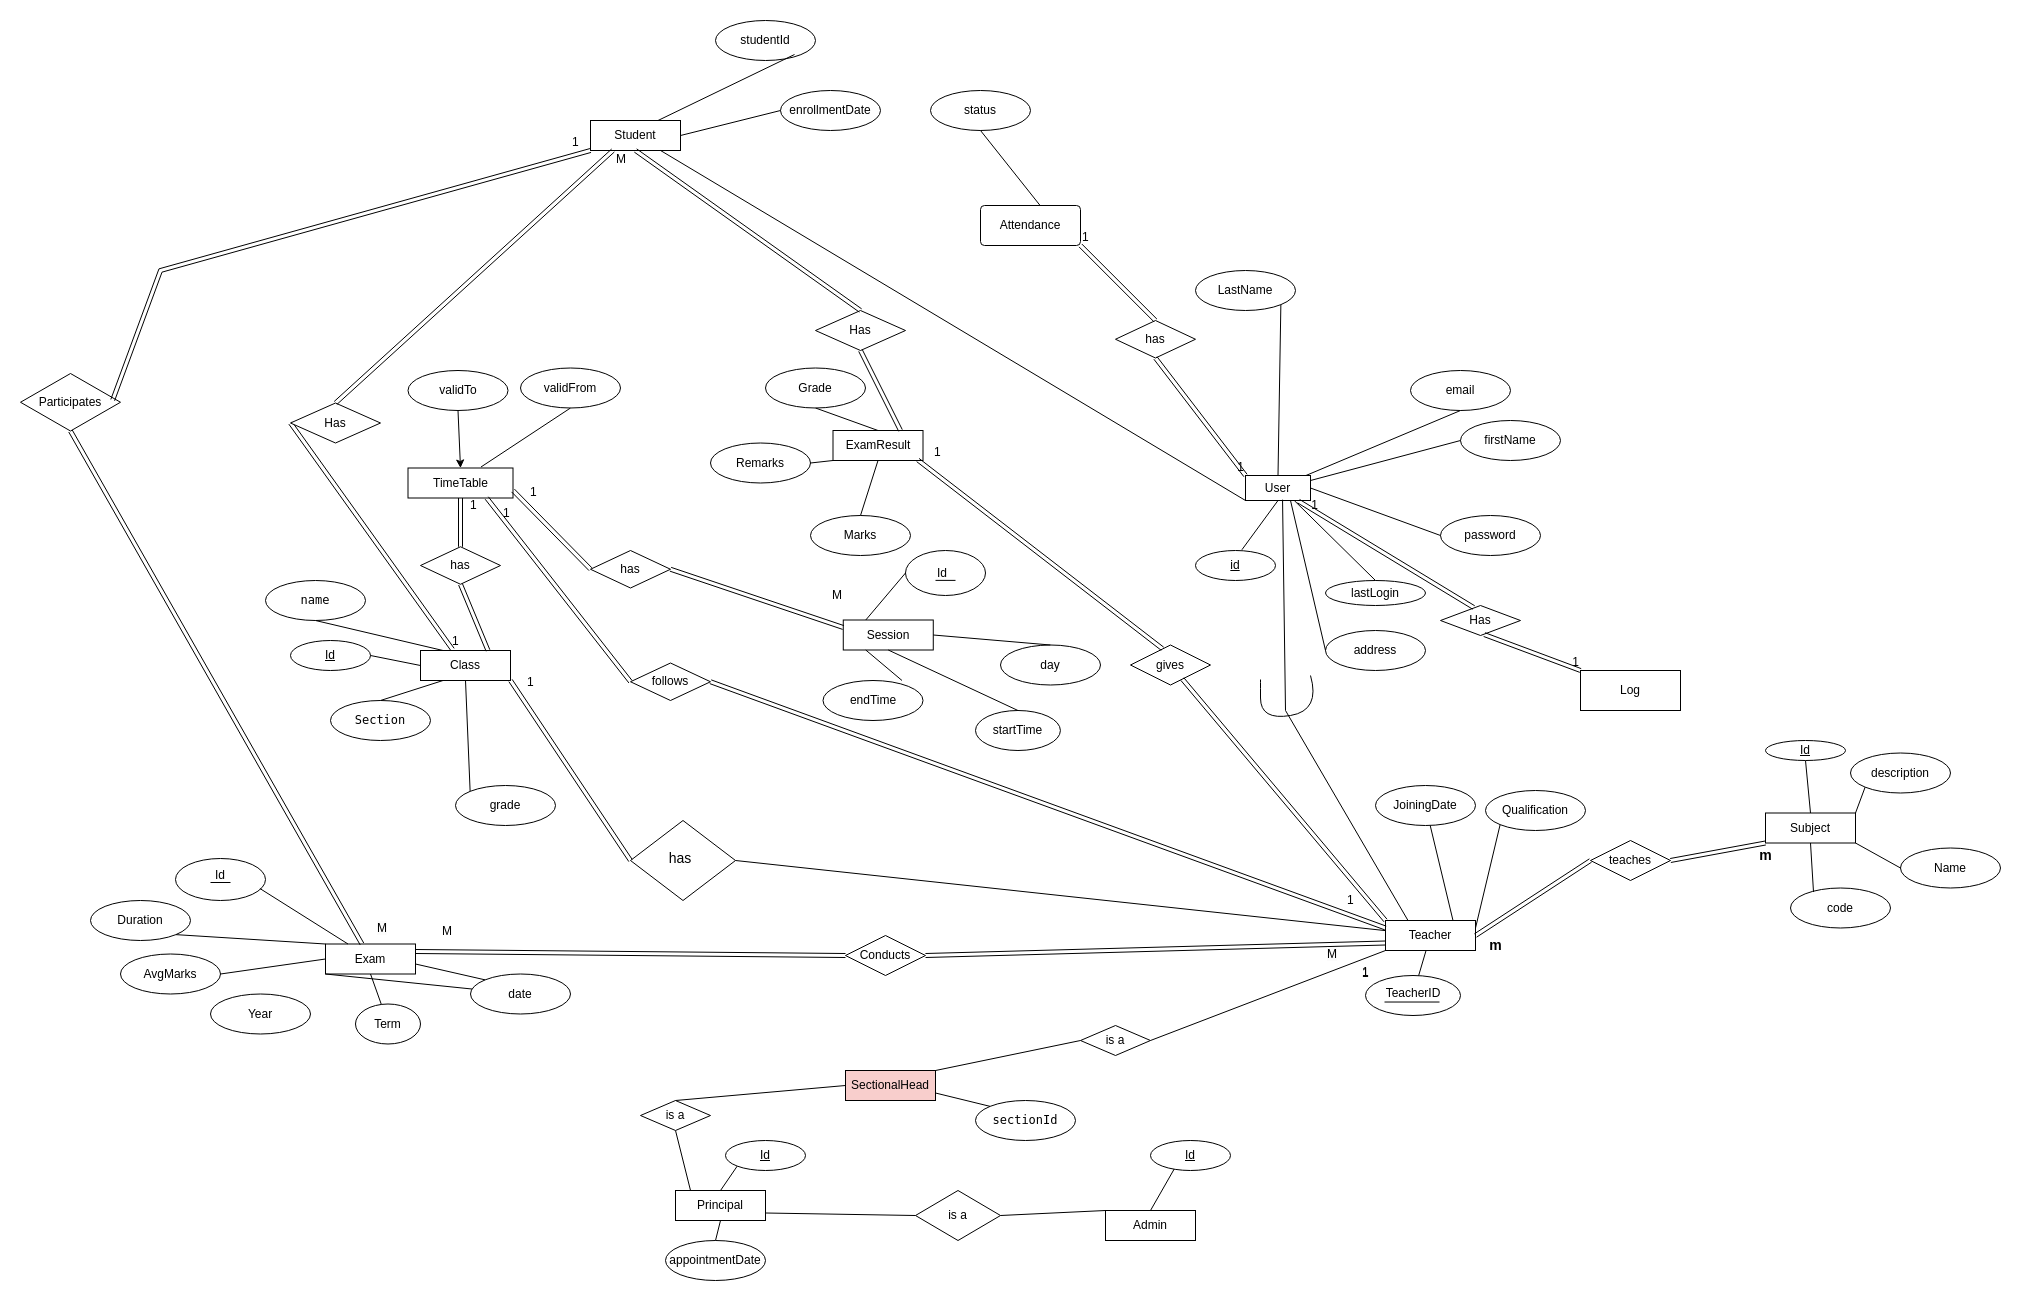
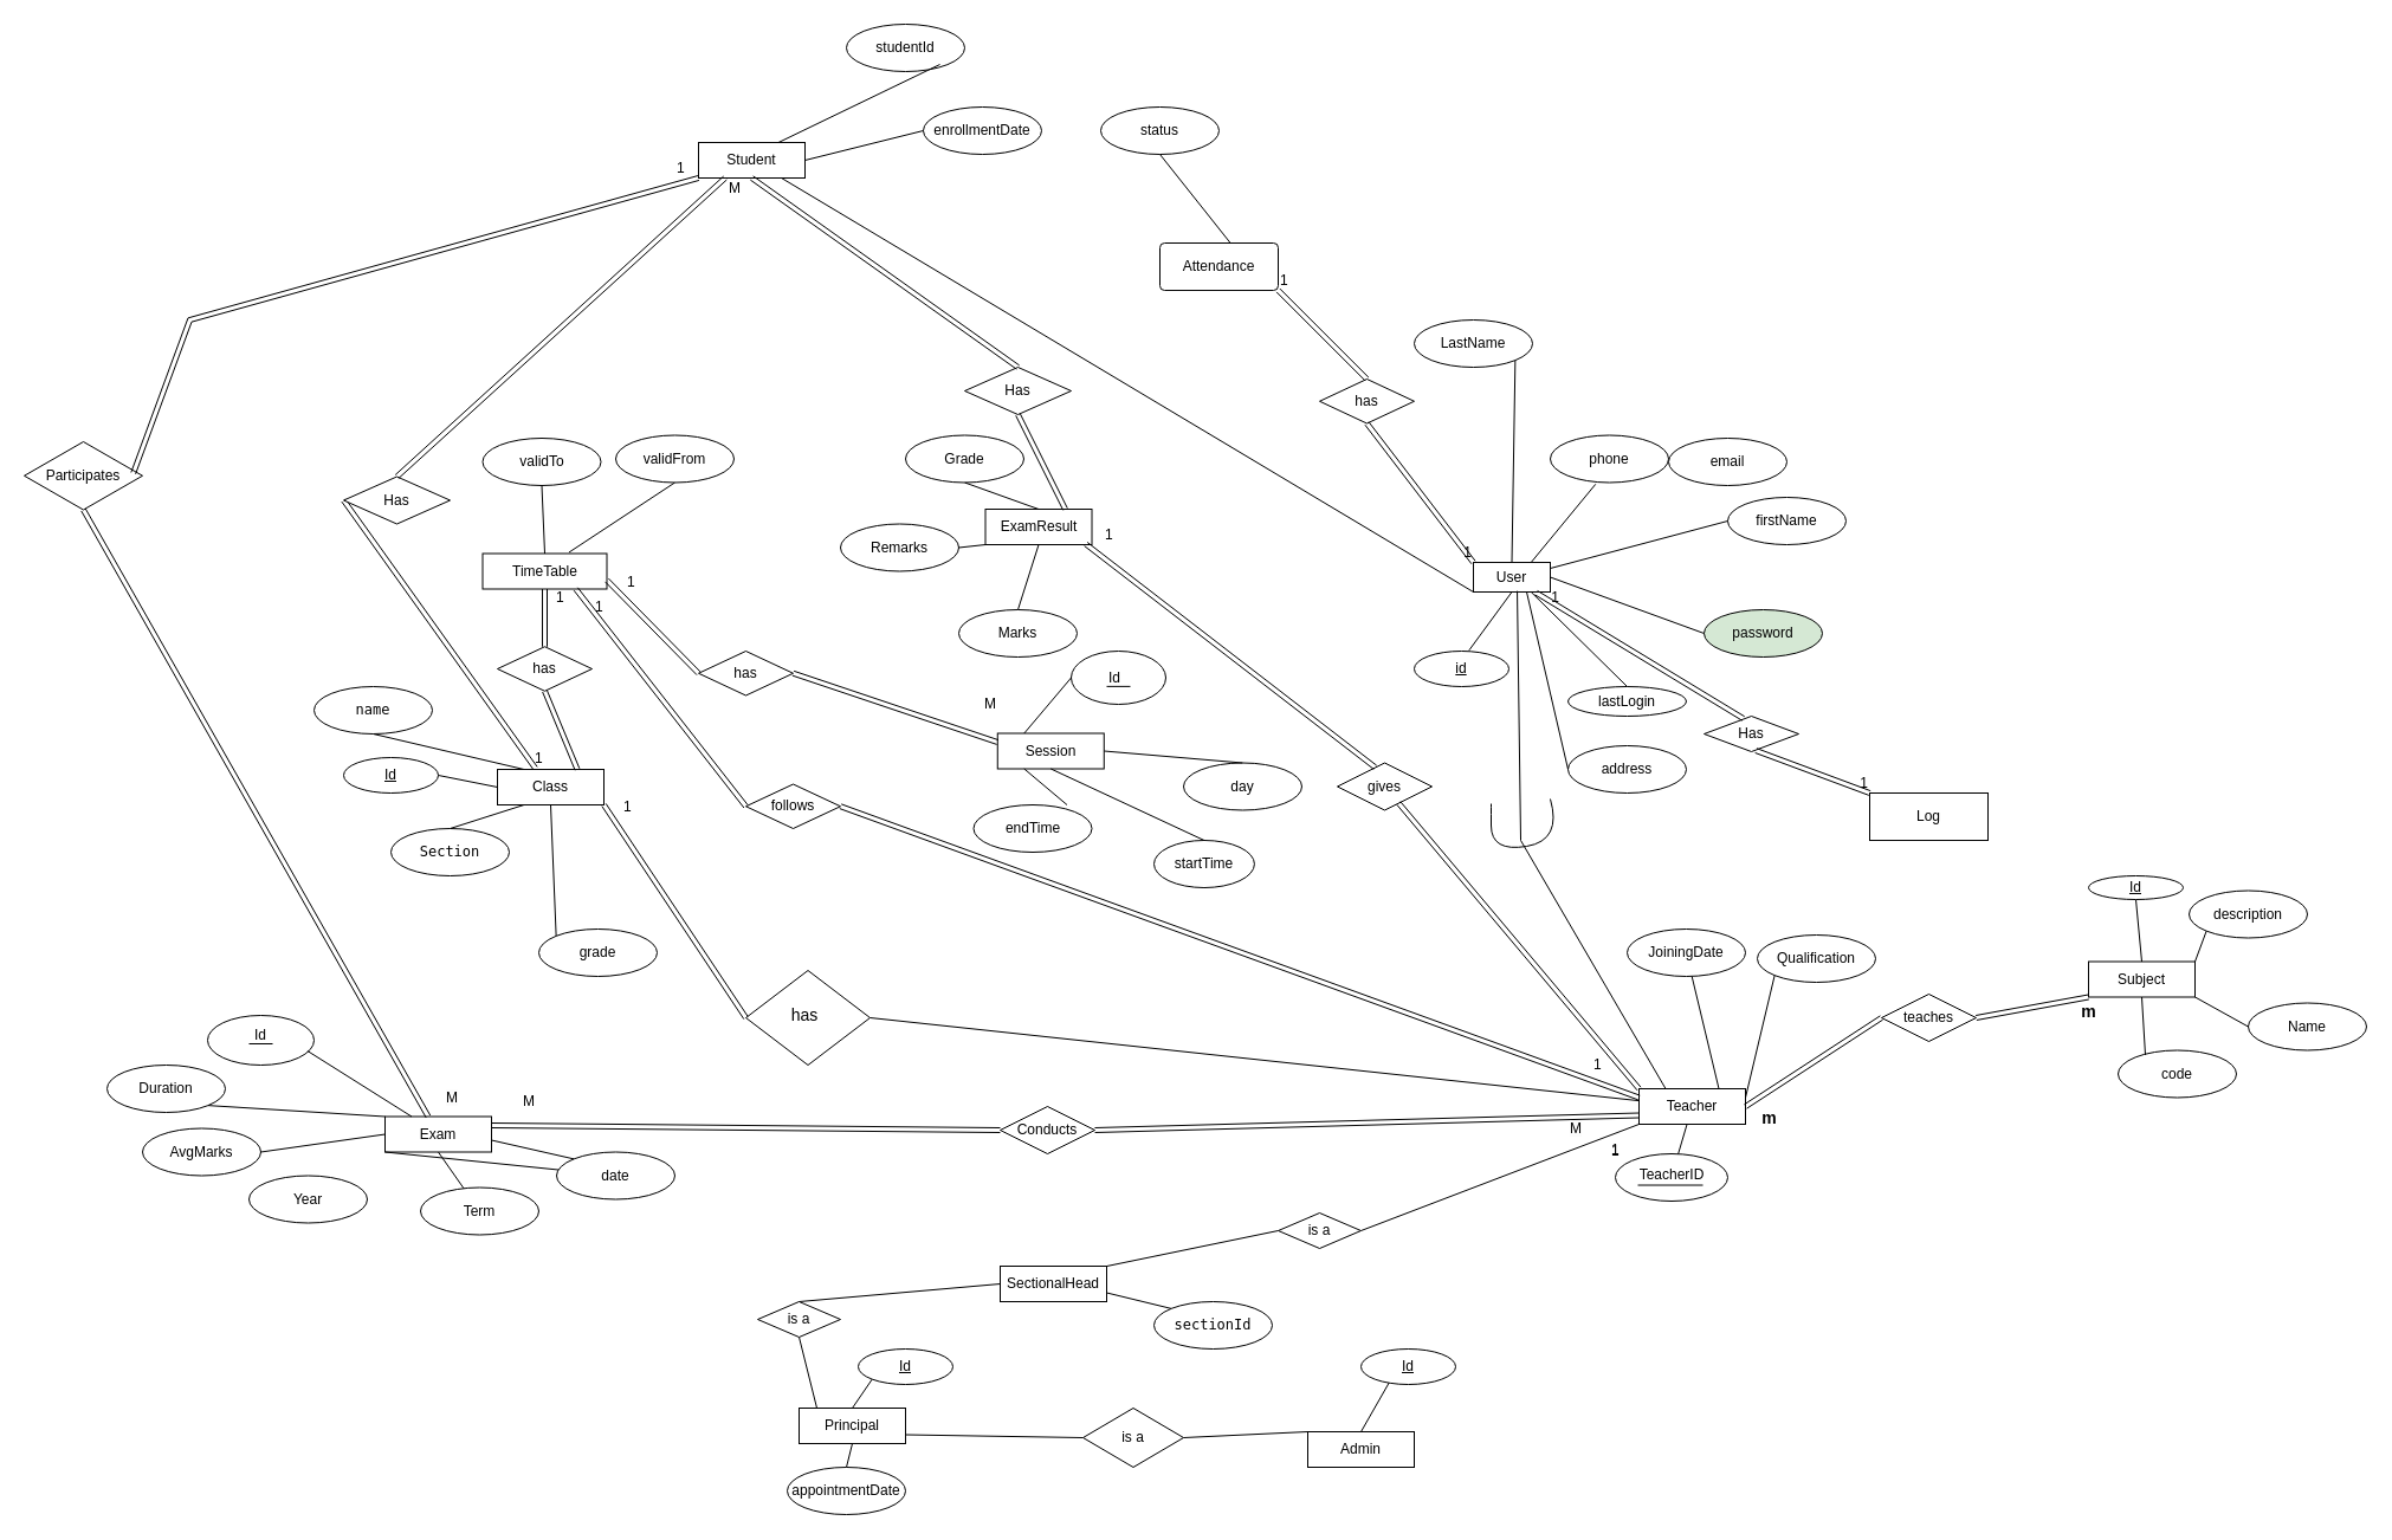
+ <mxCell id="30" value="&#10;&#10;phone&#10;&#10;" style="ellipse;whiteSpace=wrap;html=1;" parent="1" vertex="1"><mxGeometry x="1310" y="367.5" width="100" height="40" as="geometry" /></mxCell>
+ <mxCell id="33" value="" style="endArrow=none;html=1;rounded=0;exitX=0.383;exitY=1.033;exitDx=0;exitDy=0;entryX=0.75;entryY=0;entryDx=0;entryDy=0;exitPerimeter=0;" parent="1" source="30" target="23" edge="1"><mxGeometry width="50" height="50" relative="1" as="geometry"><mxPoint x="1300.355" y="444.142" as="sourcePoint" /><mxPoint x="1315" y="495" as="targetPoint" /></mxGeometry></mxCell>
- <mxCell id="34" value="" style="endArrow=none;html=1;rounded=0;exitX=0.5;exitY=1;exitDx=0;exitDy=0;entryX=0.93;entryY=0;entryDx=0;entryDy=0;entryPerimeter=0;" parent="1" source="31" target="23" edge="1"><mxGeometry width="50" height="50" relative="1" as="geometry"><mxPoint x="1310.355" y="454.142" as="sourcePoint" /><mxPoint x="1325" y="505" as="targetPoint" /></mxGeometry></mxCell>
- <mxCell id="71" value="" style="endArrow=classic;html=1;rounded=0;entryX=0.5;entryY=0;entryDx=0;entryDy=0;exitX=0.5;exitY=1;exitDx=0;exitDy=0;" parent="1" source="25" target="8" edge="1"><mxGeometry width="50" height="50" relative="1" as="geometry"><mxPoint x="450" y="760" as="sourcePoint" /><mxPoint x="405" y="790" as="targetPoint" /></mxGeometry></mxCell>
+ <mxCell id="71" value="" style="endArrow=none;html=1;rounded=0;entryX=0.5;entryY=0;entryDx=0;entryDy=0;exitX=0.5;exitY=1;exitDx=0;exitDy=0;" parent="1" source="25" target="8" edge="1"><mxGeometry width="50" height="50" relative="1" as="geometry"><mxPoint x="450" y="760" as="sourcePoint" /><mxPoint x="405" y="790" as="targetPoint" /></mxGeometry></mxCell>
- <mxCell id="28" value="&#10;&#10;password&#10;&#10;" style="ellipse;whiteSpace=wrap;html=1;" parent="1" vertex="1"><mxGeometry x="1440" y="515" width="100" height="40" as="geometry" /></mxCell>
+ <mxCell id="28" value="&#10;&#10;password&#10;&#10;" style="ellipse;whiteSpace=wrap;html=1;fillColor=#d5e8d4;" parent="1" vertex="1"><mxGeometry x="1440" y="515" width="100" height="40" as="geometry" /></mxCell>
- <mxCell id="58" value="Term" style="ellipse;whiteSpace=wrap;html=1;" parent="1" vertex="1"><mxGeometry x="355" y="1003.5" width="65" height="40" as="geometry" /></mxCell>
+ <mxCell id="58" value="Term" style="ellipse;whiteSpace=wrap;html=1;" parent="1" vertex="1"><mxGeometry x="355" y="1003.5" width="100" height="40" as="geometry" /></mxCell>
- <mxCell id="6" value="&#10;&#10;SectionalHead&#10;&#10;" style="rounded=0;whiteSpace=wrap;html=1;fillColor=#f8cecc;" parent="1" vertex="1"><mxGeometry x="845" y="1070" width="90" height="30" as="geometry" /></mxCell>
+ <mxCell id="6" value="&#10;&#10;SectionalHead&#10;&#10;" style="rounded=0;whiteSpace=wrap;html=1;" parent="1" vertex="1"><mxGeometry x="845" y="1070" width="90" height="30" as="geometry" /></mxCell>
